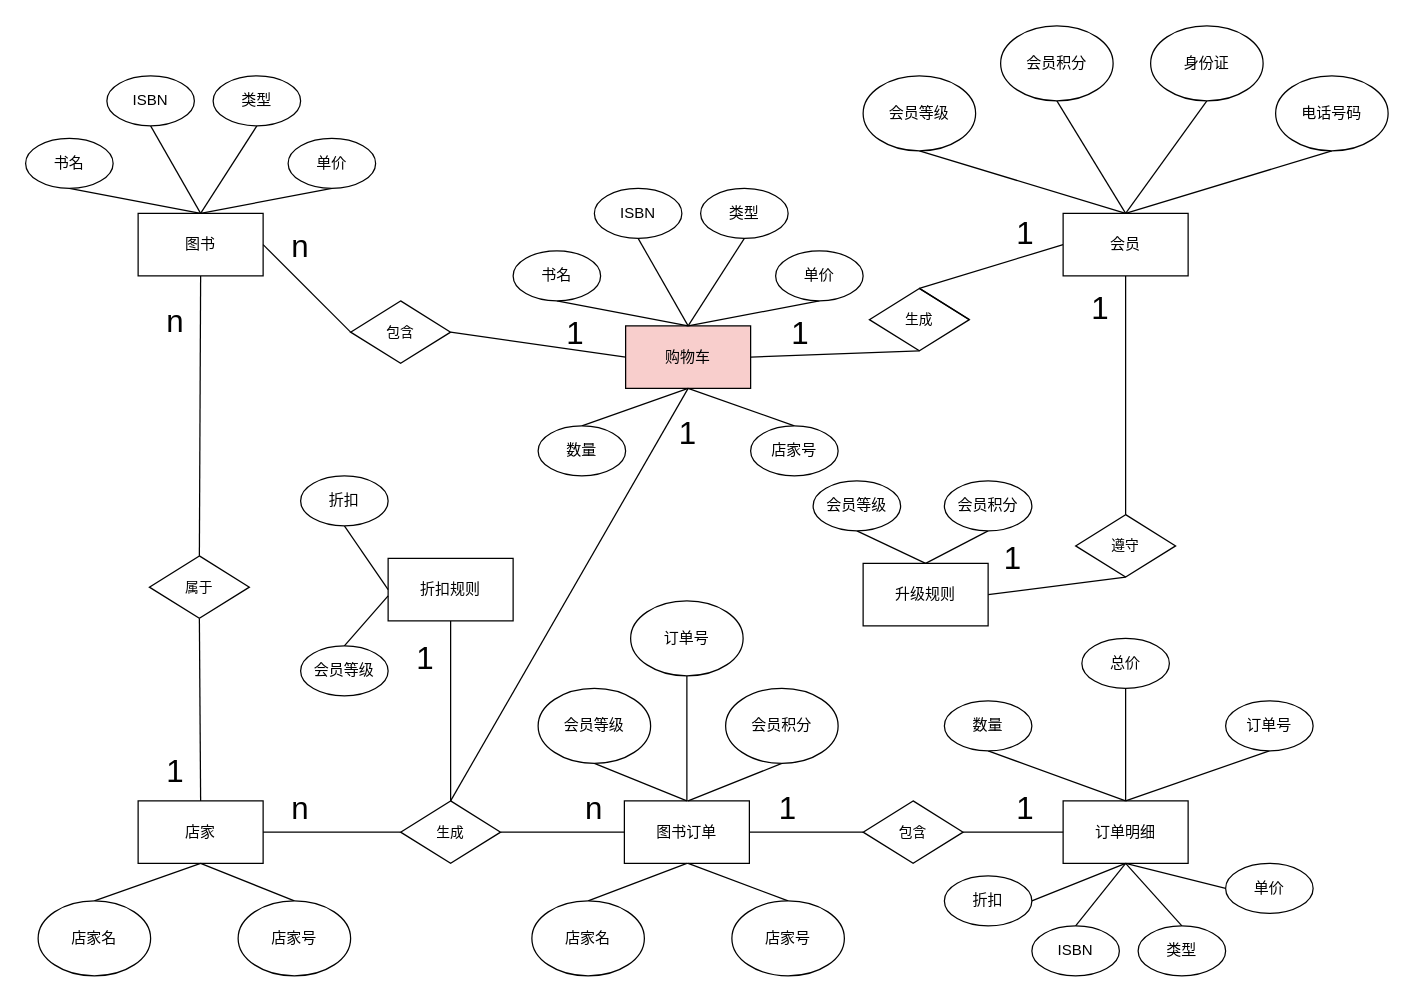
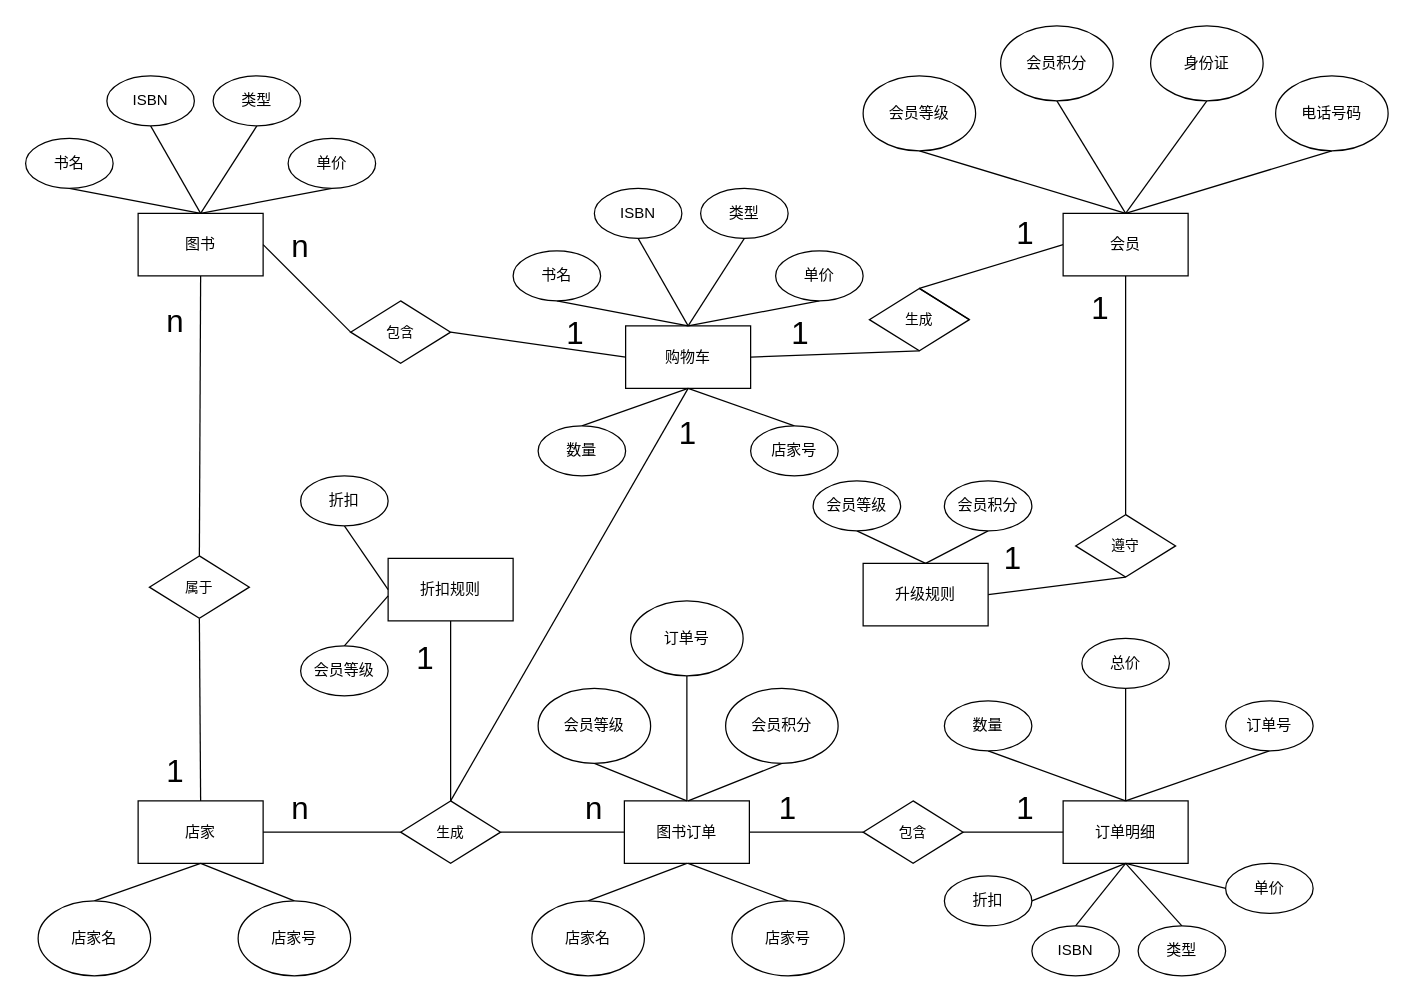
- <mxCell id="7" value="购物车" style="rounded=0;whiteSpace=wrap;html=1;fillColor=#f8cecc;" vertex="1" parent="1"><mxGeometry x="500" y="260" width="100" height="50" as="geometry" /></mxCell>
+ <mxCell id="7" value="购物车" style="rounded=0;whiteSpace=wrap;html=1;" vertex="1" parent="1"><mxGeometry x="500" y="260" width="100" height="50" as="geometry" /></mxCell>
